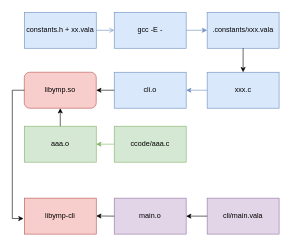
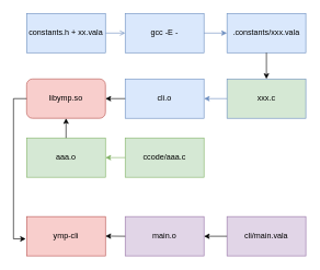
- <mxCell id="7" value="xxx.c" style="rounded=0;whiteSpace=wrap;html=1;fillColor=#dae8fc;strokeColor=#6c8ebf;" vertex="1" parent="1"><mxGeometry x="345" y="120" width="120" height="60" as="geometry" /></mxCell>
+ <mxCell id="7" value="xxx.c" style="rounded=0;whiteSpace=wrap;html=1;fillColor=#d5e8d4;strokeColor=#6c8ebf;" vertex="1" parent="1"><mxGeometry x="345" y="120" width="120" height="60" as="geometry" /></mxCell>
- <mxCell id="19" value="libymp-cli" style="rounded=0;whiteSpace=wrap;html=1;fillColor=#f8cecc;strokeColor=#b85450;" vertex="1" parent="1"><mxGeometry x="40" y="330" width="120" height="60" as="geometry" /></mxCell>
+ <mxCell id="19" value="ymp-cli" style="rounded=0;whiteSpace=wrap;html=1;fillColor=#f8cecc;strokeColor=#b85450;" vertex="1" parent="1"><mxGeometry x="40" y="330" width="120" height="60" as="geometry" /></mxCell>
